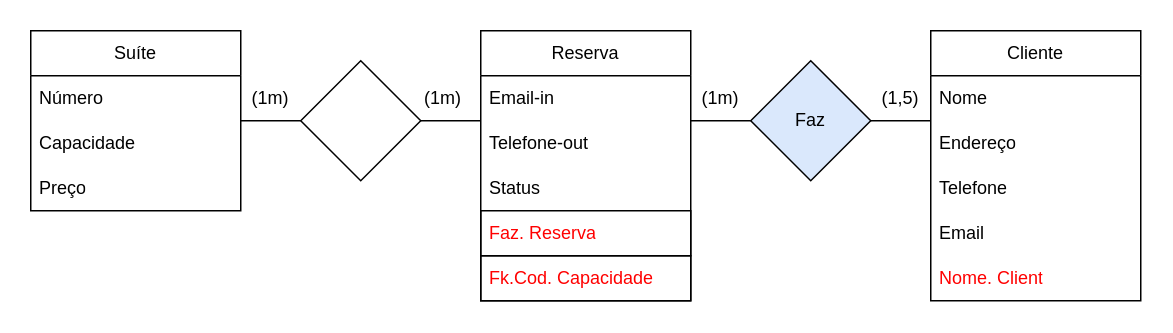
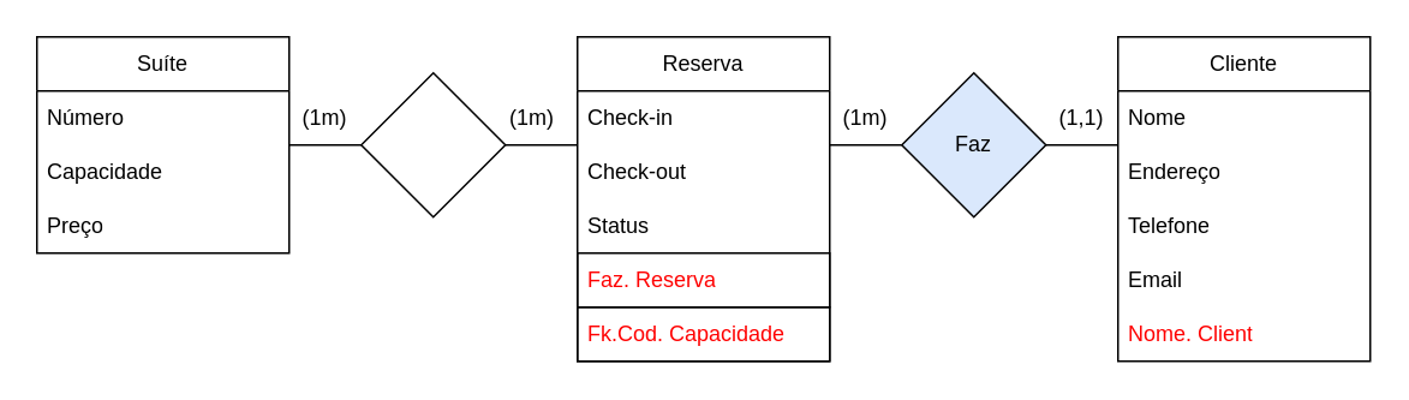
- <mxCell id="17" value="Email-in" style="text;strokeColor=none;fillColor=none;align=left;verticalAlign=middle;spacingLeft=4;spacingRight=4;overflow=hidden;points=[[0,0.5],[1,0.5]];portConstraint=eastwest;rotatable=0;whiteSpace=wrap;html=1;" vertex="1" parent="16"><mxGeometry y="30" width="140" height="30" as="geometry" /></mxCell>
+ <mxCell id="17" value="Check-in" style="text;strokeColor=none;fillColor=none;align=left;verticalAlign=middle;spacingLeft=4;spacingRight=4;overflow=hidden;points=[[0,0.5],[1,0.5]];portConstraint=eastwest;rotatable=0;whiteSpace=wrap;html=1;" vertex="1" parent="16"><mxGeometry y="30" width="140" height="30" as="geometry" /></mxCell>
- <mxCell id="11" value="(1,5)" style="text;html=1;align=center;verticalAlign=middle;whiteSpace=wrap;rounded=0;" vertex="1" parent="1"><mxGeometry x="570" y="50" width="60" height="30" as="geometry" /></mxCell>
+ <mxCell id="11" value="(1,1)" style="text;html=1;align=center;verticalAlign=middle;whiteSpace=wrap;rounded=0;" vertex="1" parent="1"><mxGeometry x="570" y="50" width="60" height="30" as="geometry" /></mxCell>
- <mxCell id="18" value="Telefone-out" style="text;strokeColor=none;fillColor=none;align=left;verticalAlign=middle;spacingLeft=4;spacingRight=4;overflow=hidden;points=[[0,0.5],[1,0.5]];portConstraint=eastwest;rotatable=0;whiteSpace=wrap;html=1;" vertex="1" parent="16"><mxGeometry y="60" width="140" height="30" as="geometry" /></mxCell>
+ <mxCell id="18" value="Check-out" style="text;strokeColor=none;fillColor=none;align=left;verticalAlign=middle;spacingLeft=4;spacingRight=4;overflow=hidden;points=[[0,0.5],[1,0.5]];portConstraint=eastwest;rotatable=0;whiteSpace=wrap;html=1;" vertex="1" parent="16"><mxGeometry y="60" width="140" height="30" as="geometry" /></mxCell>
